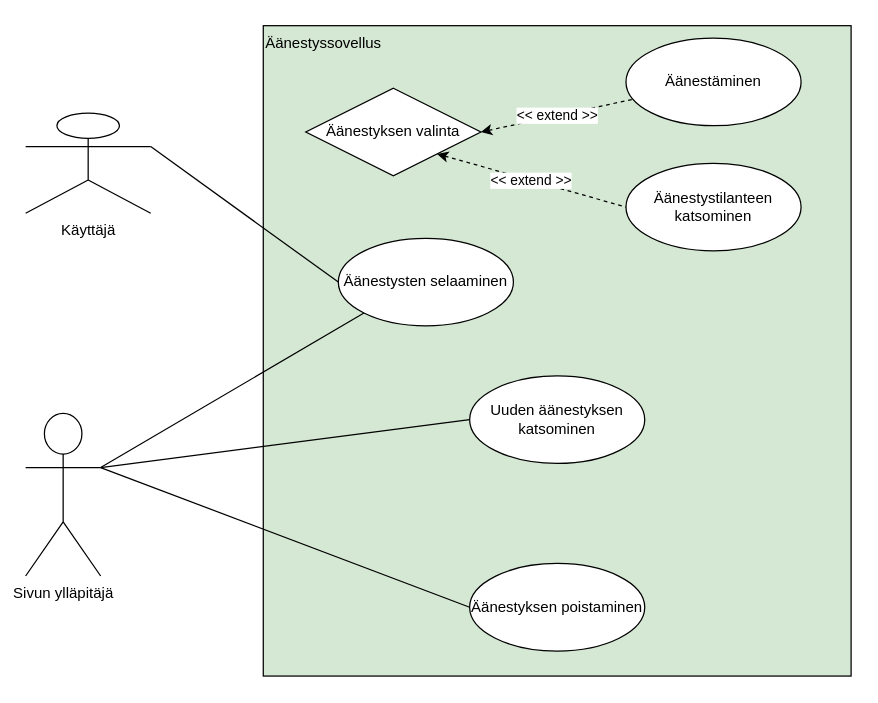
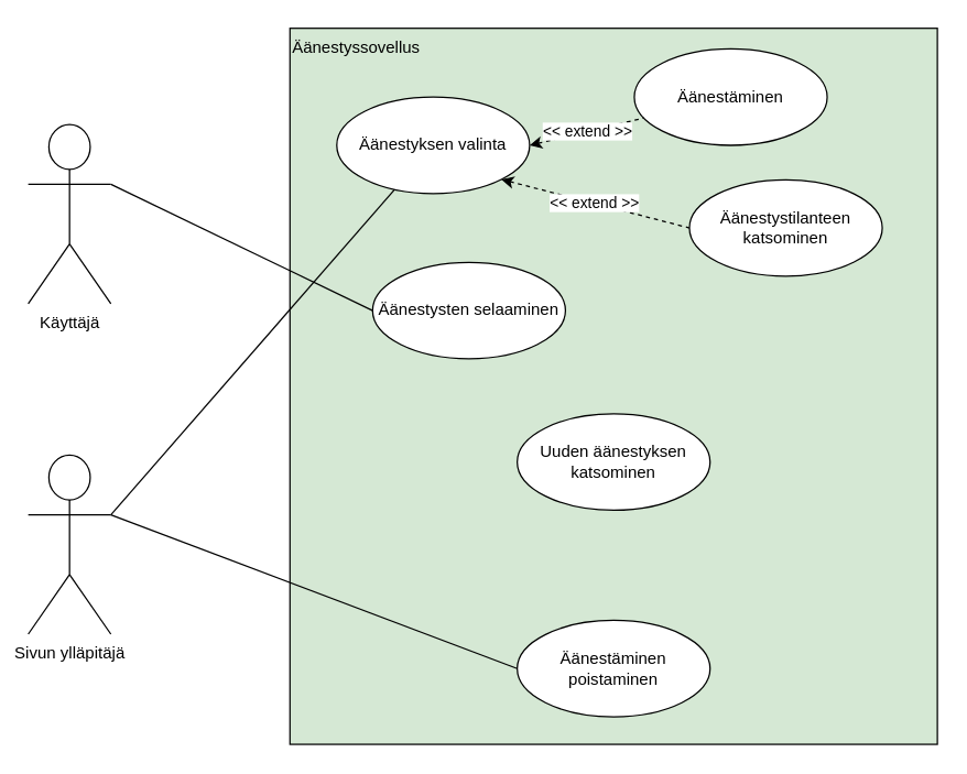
- <mxCell id="10" value="Äänestäminen" style="ellipse;whiteSpace=wrap;html=1;strokeColor=default;align=center;verticalAlign=middle;" vertex="1" parent="1"><mxGeometry x="500" y="30" width="140" height="70" as="geometry" /></mxCell>
+ <mxCell id="10" value="Äänestäminen" style="ellipse;whiteSpace=wrap;html=1;strokeColor=default;align=center;verticalAlign=middle;" vertex="1" parent="1"><mxGeometry x="460" y="35" width="140" height="70" as="geometry" /></mxCell>
- <mxCell id="15" value="Äänestyksen valinta" style="rhombus;whiteSpace=wrap;html=1;strokeColor=default;align=center;verticalAlign=middle;" vertex="1" parent="1"><mxGeometry x="244" y="70" width="140" height="70" as="geometry" /></mxCell>
+ <mxCell id="15" value="Äänestyksen valinta" style="ellipse;whiteSpace=wrap;html=1;strokeColor=default;align=center;verticalAlign=middle;" vertex="1" parent="1"><mxGeometry x="244" y="70" width="140" height="70" as="geometry" /></mxCell>
- <mxCell id="3" value="Käyttäjä" style="shape=umlActor;verticalLabelPosition=bottom;verticalAlign=top;html=1;outlineConnect=0;" vertex="1" parent="1"><mxGeometry x="20" y="90" width="100" height="80" as="geometry" /></mxCell>
+ <mxCell id="3" value="Käyttäjä" style="shape=umlActor;verticalLabelPosition=bottom;verticalAlign=top;html=1;outlineConnect=0;" vertex="1" parent="1"><mxGeometry x="20" y="90" width="60" height="130" as="geometry" /></mxCell>
- <mxCell id="6" style="edgeStyle=none;rounded=0;orthogonalLoop=1;jettySize=auto;html=1;exitX=1;exitY=0.333;exitDx=0;exitDy=0;exitPerimeter=0;entryX=0;entryY=1;entryDx=0;entryDy=0;startArrow=none;startFill=0;endArrow=none;endFill=0;" edge="1" parent="1" source="7" target="12"><mxGeometry relative="1" as="geometry" /></mxCell>
+ <mxCell id="6" style="edgeStyle=none;rounded=0;orthogonalLoop=1;jettySize=auto;html=1;exitX=1;exitY=0.333;exitDx=0;exitDy=0;exitPerimeter=0;startArrow=none;startFill=0;endArrow=none;endFill=0;" edge="1" parent="1" source="7" target="15"><mxGeometry relative="1" as="geometry" /></mxCell>
- <mxCell id="4" style="edgeStyle=none;rounded=0;orthogonalLoop=1;jettySize=auto;html=1;exitX=1;exitY=0.333;exitDx=0;exitDy=0;exitPerimeter=0;entryX=0;entryY=0.5;entryDx=0;entryDy=0;startArrow=none;startFill=0;endArrow=none;endFill=0;" edge="1" parent="1" source="7" target="8"><mxGeometry relative="1" as="geometry" /></mxCell>
- <mxCell id="11" value="Äänestyksen poistaminen" style="ellipse;whiteSpace=wrap;html=1;strokeColor=default;align=center;verticalAlign=middle;" vertex="1" parent="1"><mxGeometry x="375" y="450" width="140" height="70" as="geometry" /></mxCell>
+ <mxCell id="11" value="Äänestäminen poistaminen" style="ellipse;whiteSpace=wrap;html=1;strokeColor=default;align=center;verticalAlign=middle;" vertex="1" parent="1"><mxGeometry x="375" y="450" width="140" height="70" as="geometry" /></mxCell>
